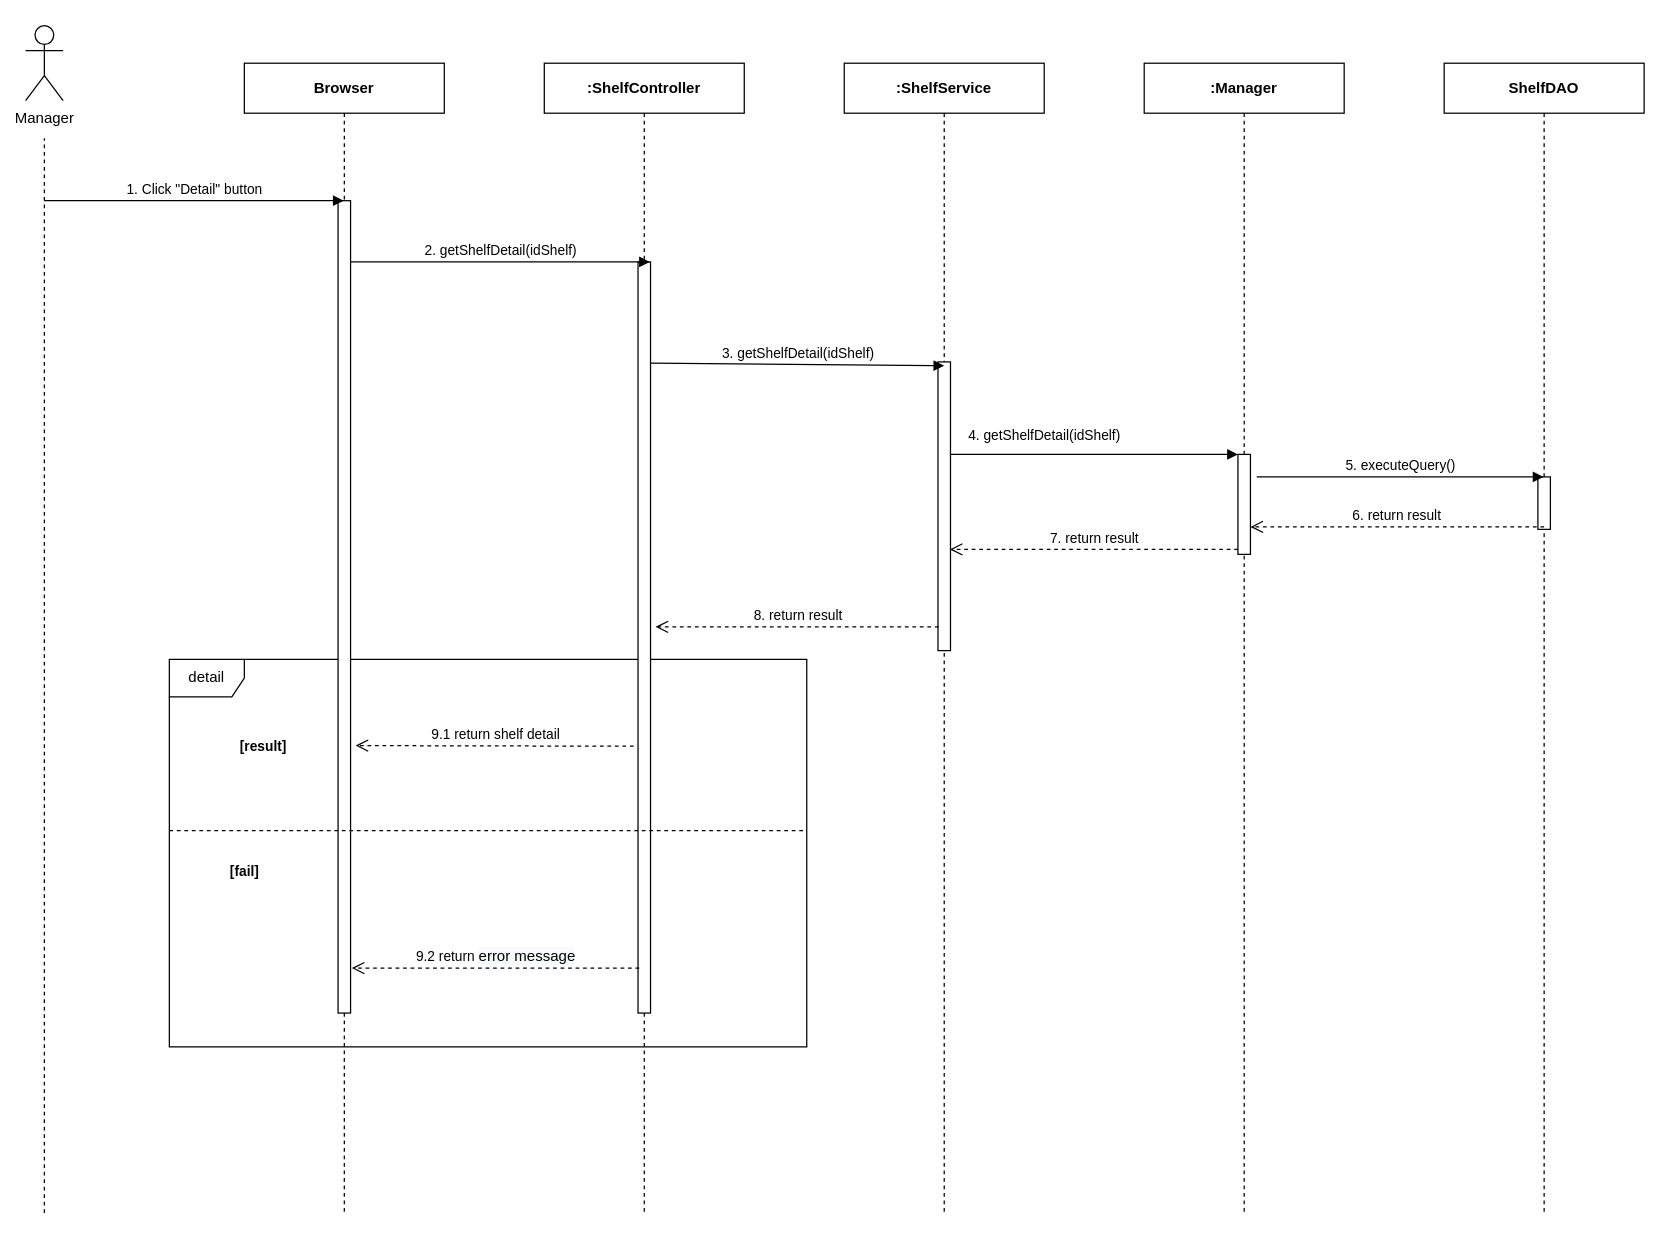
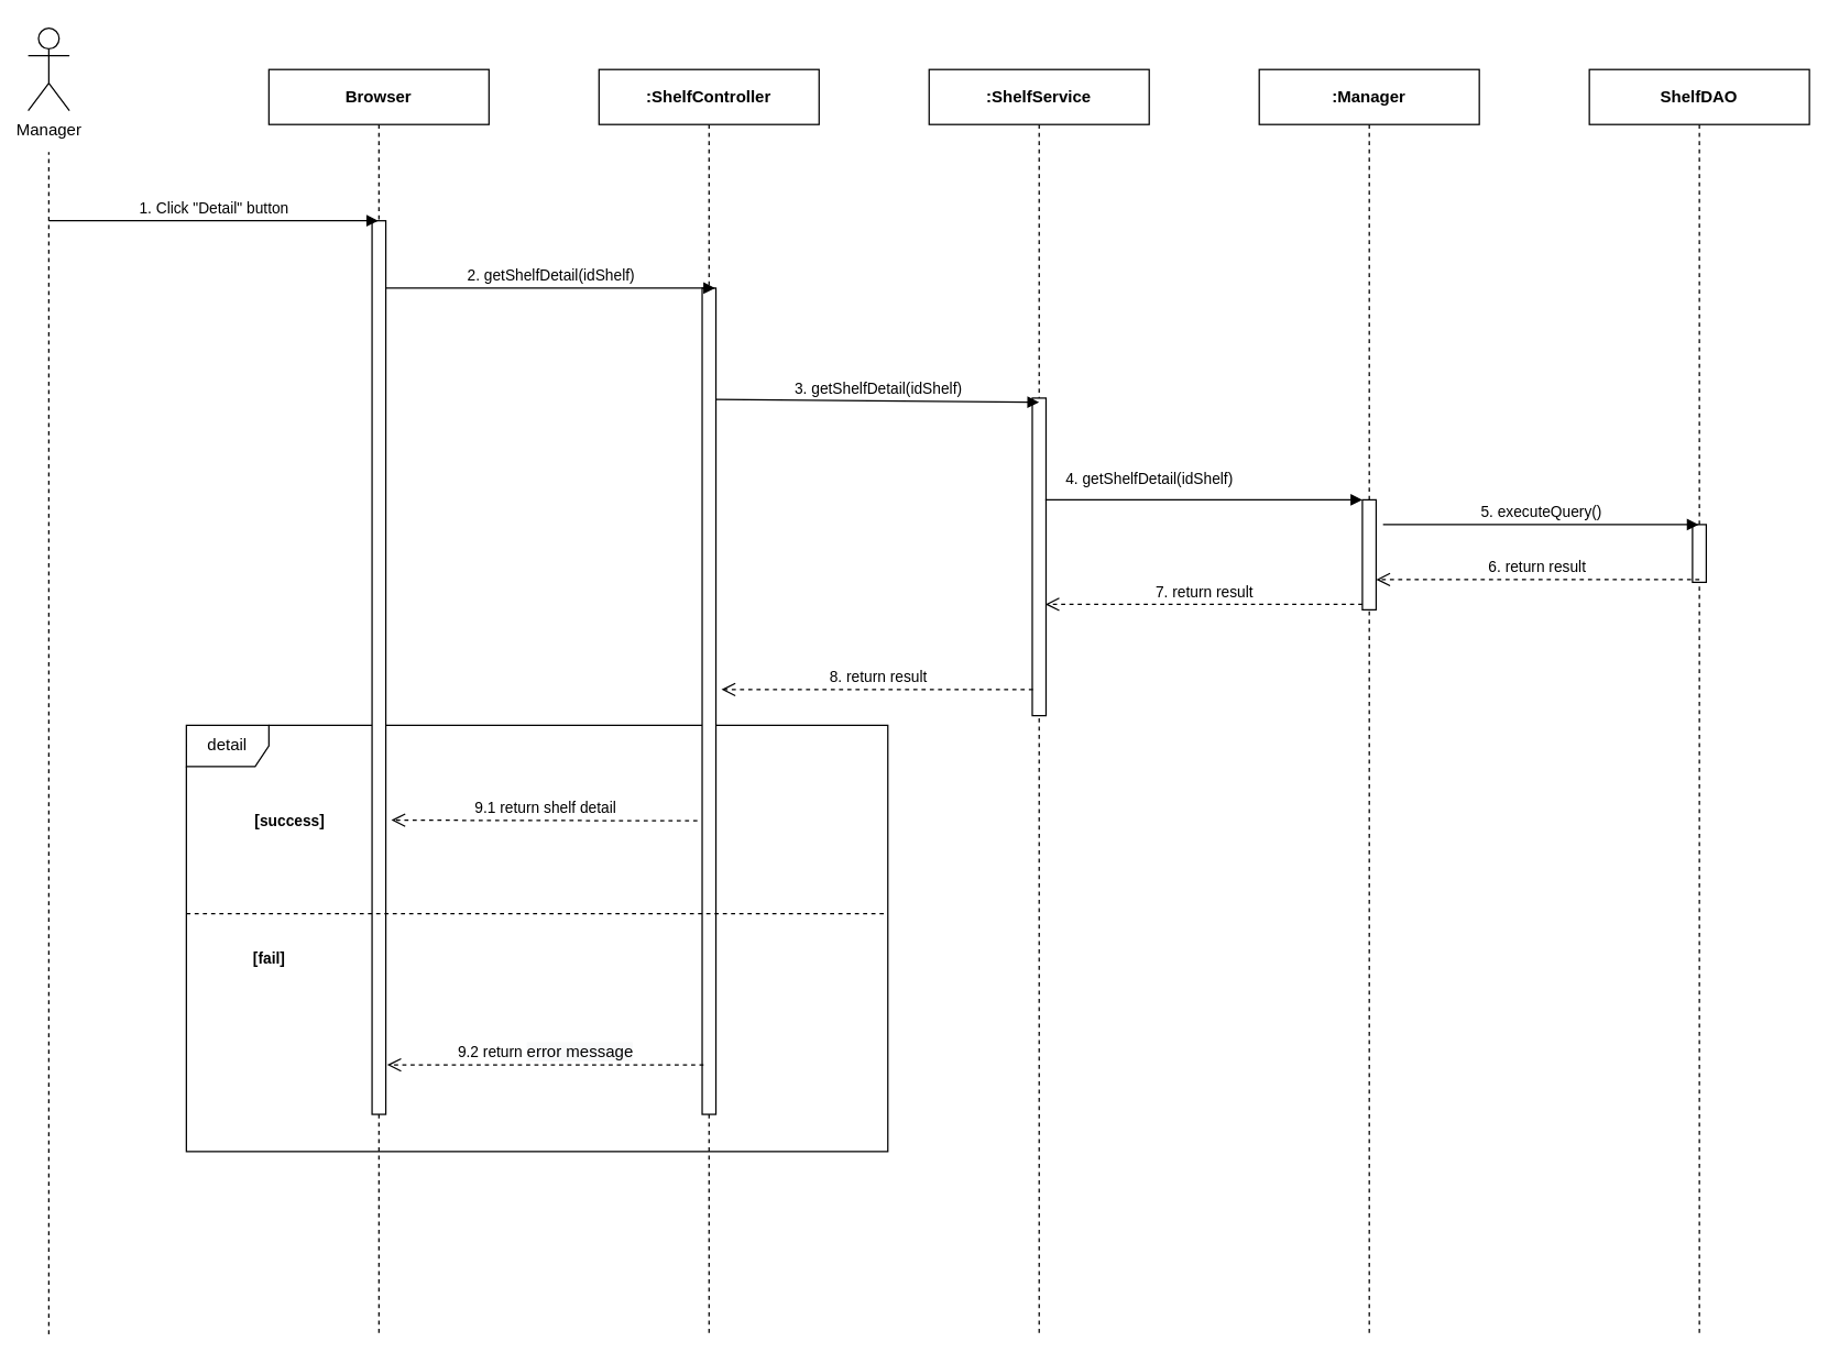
- <mxCell id="22" value="&lt;span style=&quot;font-size: 11px ; background-color: rgb(255 , 255 , 255)&quot;&gt;&lt;b&gt;[result]&lt;/b&gt;&lt;/span&gt;" style="text;html=1;align=center;verticalAlign=middle;resizable=0;points=[];autosize=1;" parent="1" vertex="1"><mxGeometry x="175" y="587" width="70" height="20" as="geometry" /></mxCell>
+ <mxCell id="22" value="&lt;span style=&quot;font-size: 11px ; background-color: rgb(255 , 255 , 255)&quot;&gt;&lt;b&gt;[success]&lt;/b&gt;&lt;/span&gt;" style="text;html=1;align=center;verticalAlign=middle;resizable=0;points=[];autosize=1;" parent="1" vertex="1"><mxGeometry x="175" y="587" width="70" height="20" as="geometry" /></mxCell>
